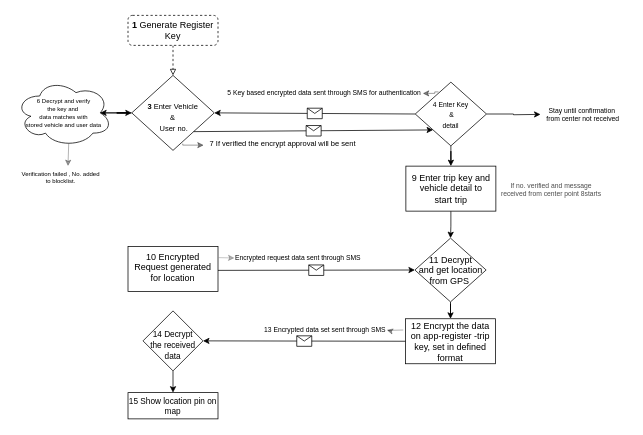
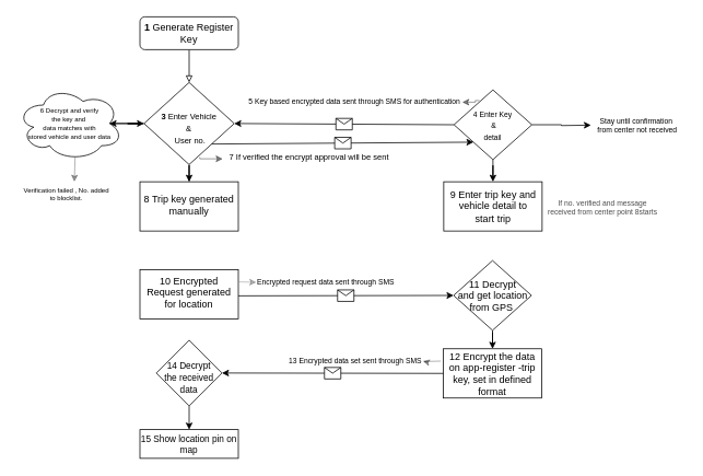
- <mxCell id="3" value="&lt;b&gt;1&lt;/b&gt; Generate Register Key" style="rounded=1;whiteSpace=wrap;html=1;fontSize=12;glass=0;strokeWidth=1;shadow=0;dashed=1;" parent="1" vertex="1"><mxGeometry x="170" y="20" width="120" height="40" as="geometry" /></mxCell>
+ <mxCell id="3" value="&lt;b&gt;1&lt;/b&gt; Generate Register Key" style="rounded=1;whiteSpace=wrap;html=1;fontSize=12;glass=0;strokeWidth=1;shadow=0;" parent="1" vertex="1"><mxGeometry x="170" y="20" width="120" height="40" as="geometry" /></mxCell>
- <mxCell id="2" value="" style="rounded=0;html=1;jettySize=auto;orthogonalLoop=1;fontSize=11;endArrow=block;endFill=0;strokeWidth=1;shadow=0;labelBackgroundColor=none;edgeStyle=orthogonalEdgeStyle;dashed=1;" parent="1" source="3" target="6" edge="1"><mxGeometry relative="1" as="geometry"><Array as="points"><mxPoint x="230" y="90" /><mxPoint x="230" y="90" /></Array></mxGeometry></mxCell>
+ <mxCell id="2" value="" style="rounded=0;html=1;jettySize=auto;orthogonalLoop=1;fontSize=11;endArrow=block;endFill=0;strokeWidth=1;shadow=0;labelBackgroundColor=none;edgeStyle=orthogonalEdgeStyle;" parent="1" source="3" target="6" edge="1"><mxGeometry relative="1" as="geometry"><Array as="points"><mxPoint x="230" y="90" /><mxPoint x="230" y="90" /></Array></mxGeometry></mxCell>
+ <mxCell id="5" value="" style="edgeStyle=orthogonalEdgeStyle;rounded=0;orthogonalLoop=1;jettySize=auto;html=1;fontSize=9;" edge="1" parent="1" source="6" target="26"><mxGeometry relative="1" as="geometry" /></mxCell>
+ <mxCell id="26" value="8 Trip key generated manually" style="whiteSpace=wrap;html=1;shadow=0;strokeWidth=1;spacing=6;spacingTop=-4;" vertex="1" parent="1"><mxGeometry x="170" y="221" width="120" height="60" as="geometry" /></mxCell>
- <mxCell id="22" value="" style="edgeStyle=orthogonalEdgeStyle;rounded=0;orthogonalLoop=1;jettySize=auto;html=1;fontSize=9;entryX=0.5;entryY=0;entryDx=0;entryDy=0;" edge="1" parent="1" source="23" target="31"><mxGeometry relative="1" as="geometry"><mxPoint x="601" y="323" as="targetPoint" /></mxGeometry></mxCell>
